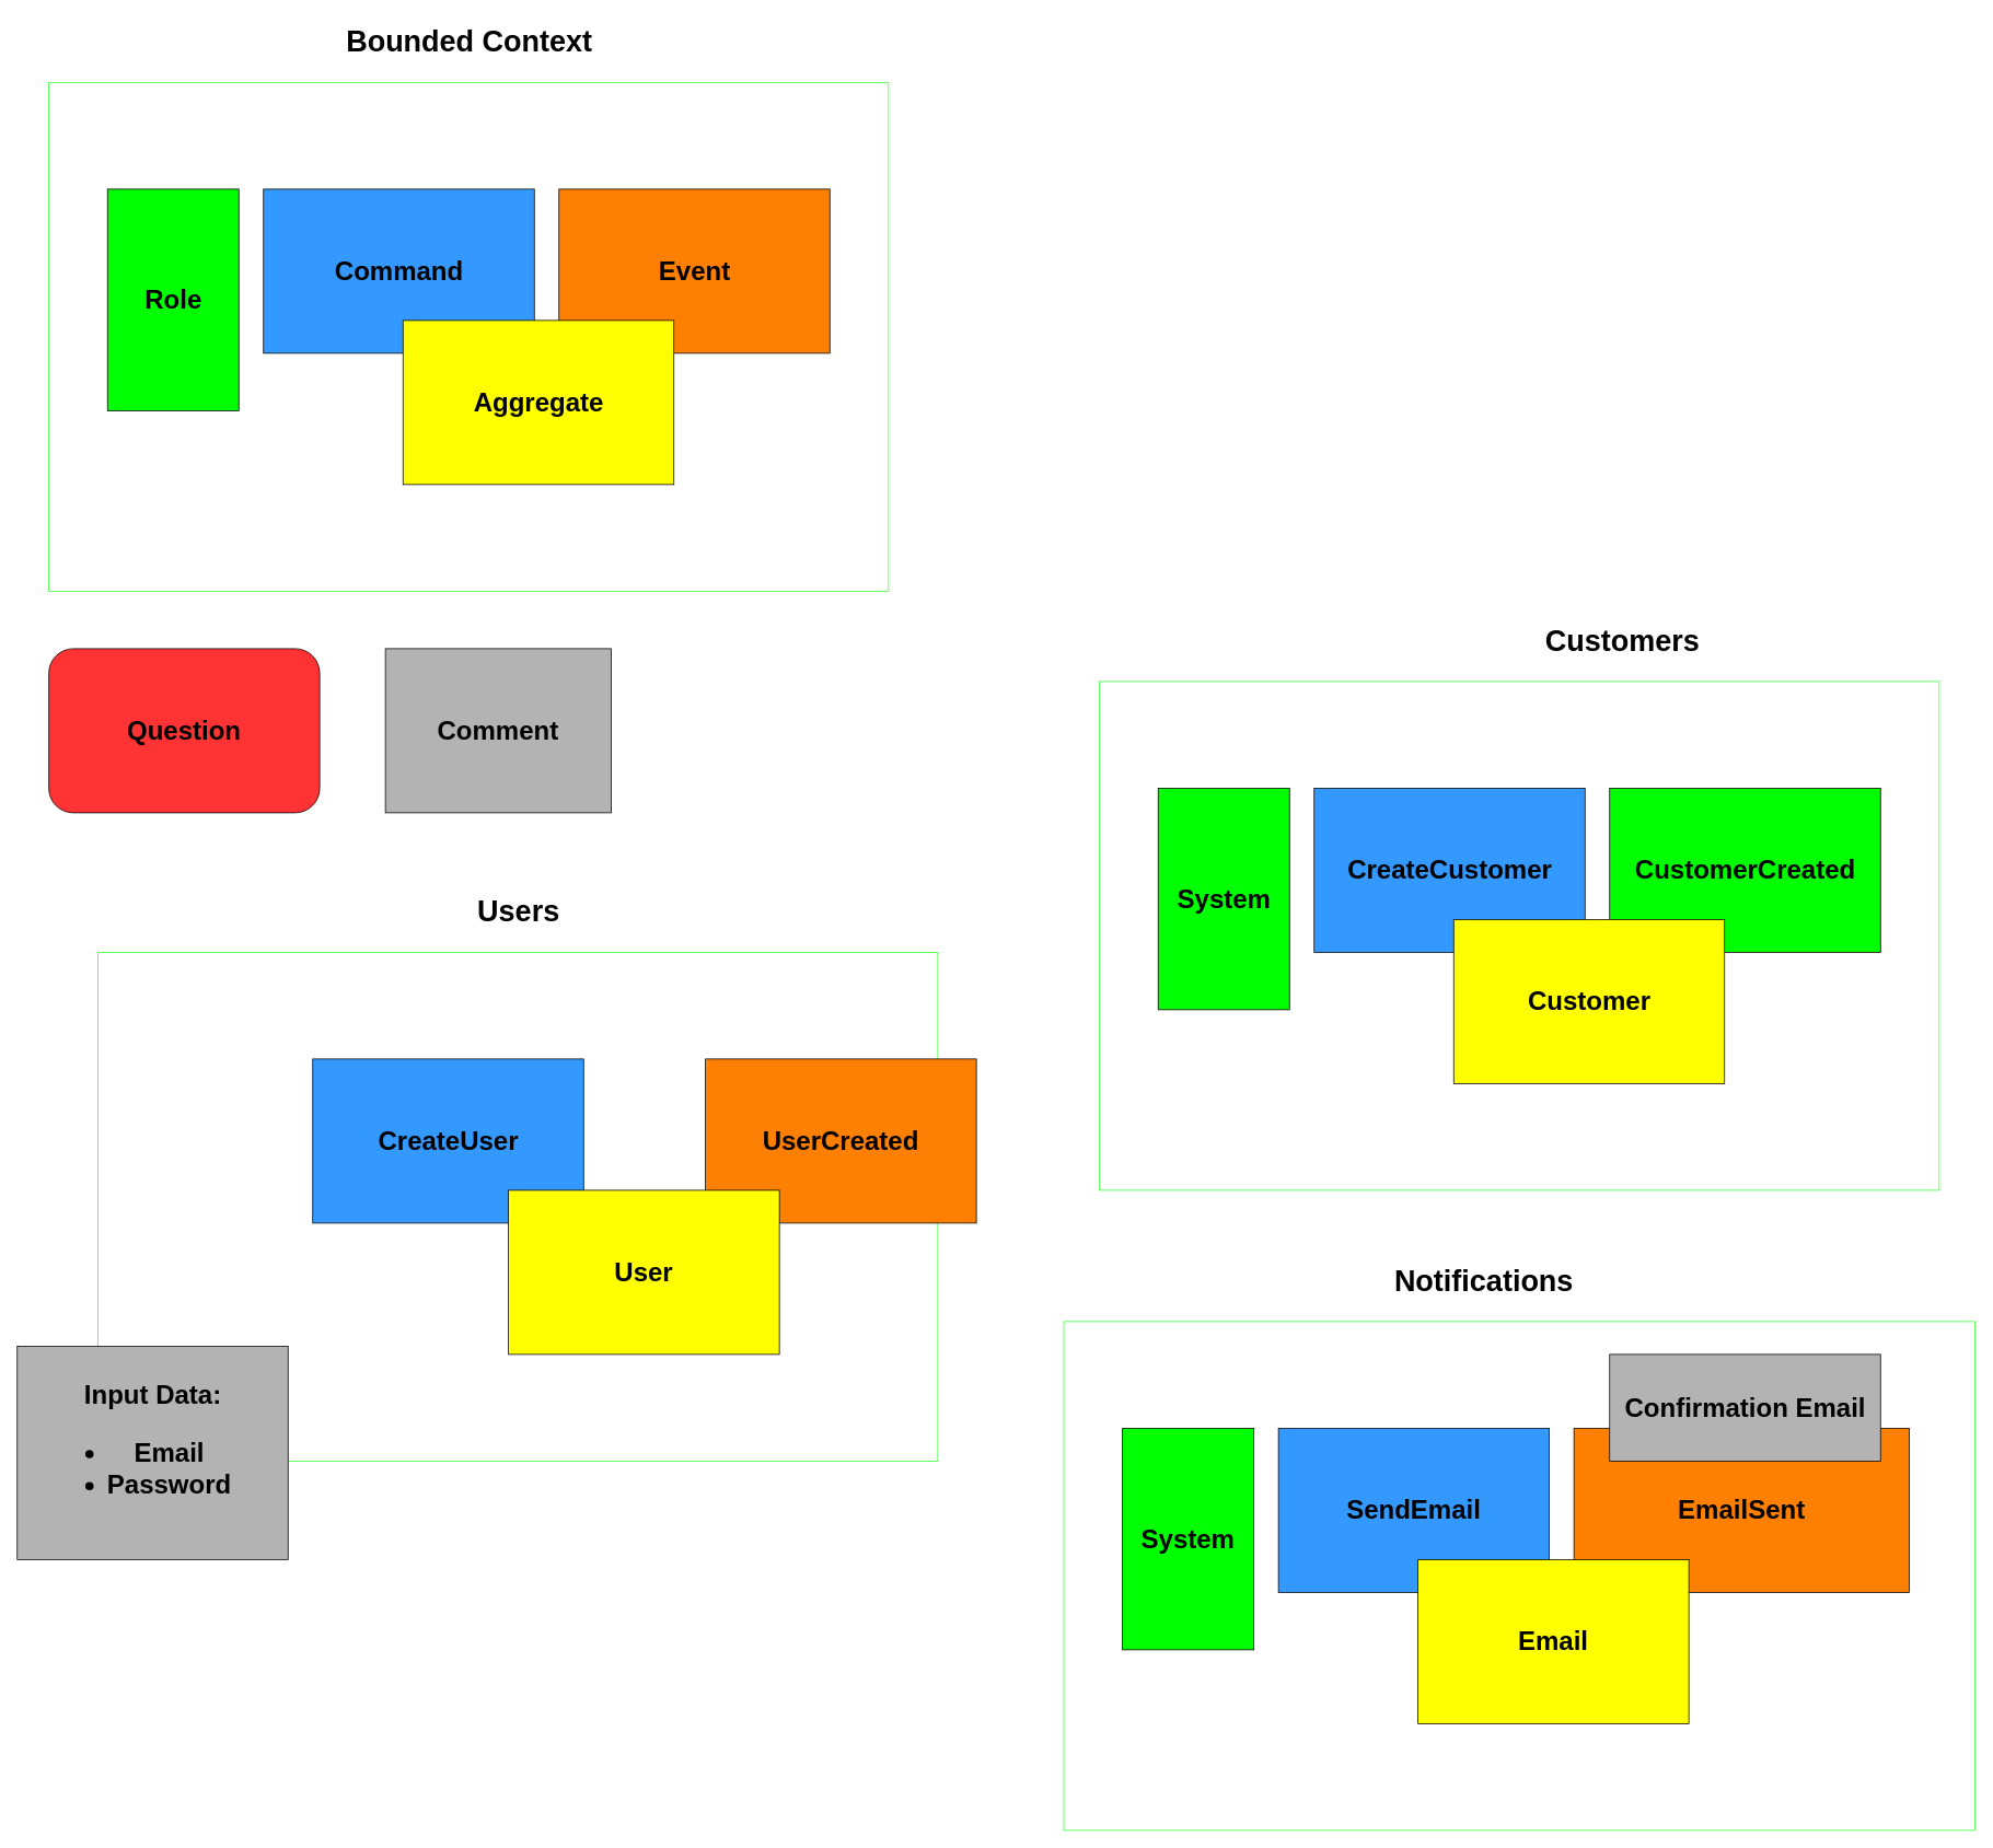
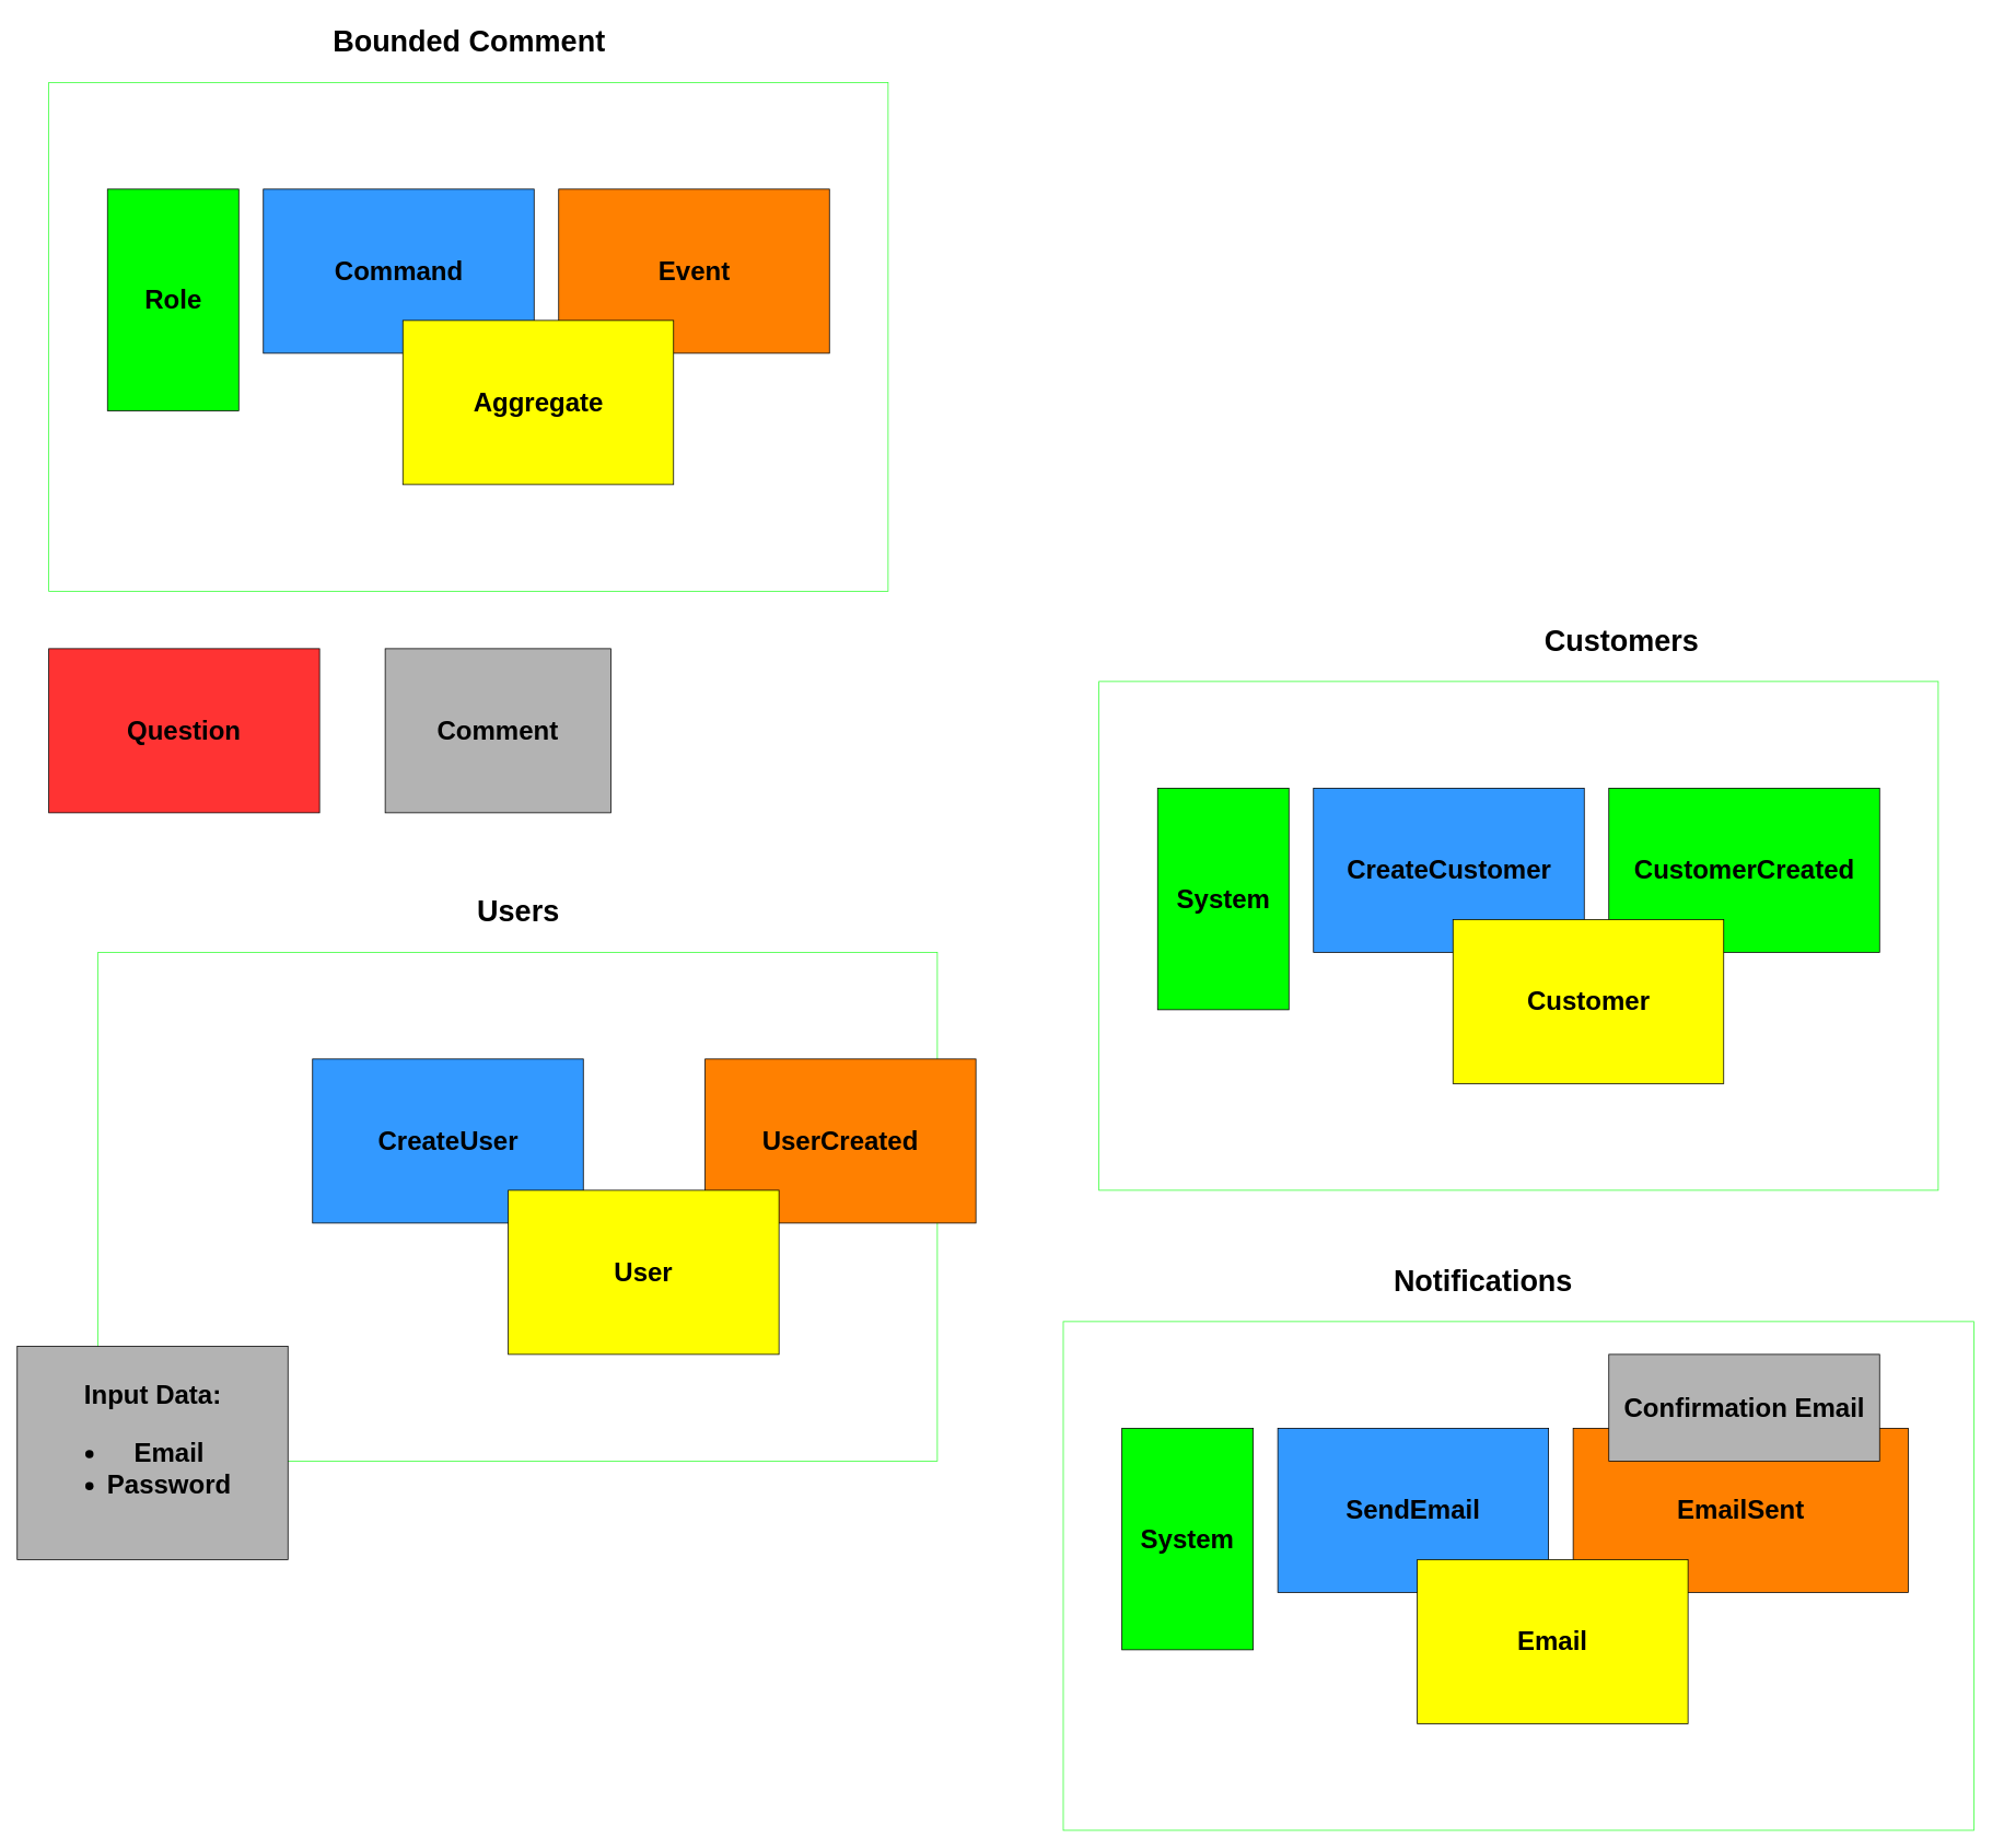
- <mxCell id="3" value="&lt;font style=&quot;font-size: 36px;&quot;&gt;&lt;b style=&quot;&quot;&gt;Bounded Context&lt;/b&gt;&lt;/font&gt;" style="text;html=1;align=center;verticalAlign=middle;resizable=0;points=[];autosize=1;strokeColor=none;fillColor=none;container=0;" parent="1" vertex="1"><mxGeometry x="410.5" y="20" width="320" height="60" as="geometry" /></mxCell>
+ <mxCell id="3" value="&lt;font style=&quot;font-size: 36px;&quot;&gt;&lt;b style=&quot;&quot;&gt;Bounded Comment&lt;/b&gt;&lt;/font&gt;" style="text;html=1;align=center;verticalAlign=middle;resizable=0;points=[];autosize=1;strokeColor=none;fillColor=none;container=0;" parent="1" vertex="1"><mxGeometry x="410.5" y="20" width="320" height="60" as="geometry" /></mxCell>
- <mxCell id="8" value="&lt;font style=&quot;font-size: 32px;&quot; color=&quot;#000000&quot;&gt;&lt;b style=&quot;&quot;&gt;Question&lt;/b&gt;&lt;/font&gt;" style="whiteSpace=wrap;html=1;fillColor=#FF3333;container=0;rounded=1;" parent="1" vertex="1"><mxGeometry x="59" y="790" width="330" height="200" as="geometry" /></mxCell>
+ <mxCell id="8" value="&lt;font style=&quot;font-size: 32px;&quot; color=&quot;#000000&quot;&gt;&lt;b style=&quot;&quot;&gt;Question&lt;/b&gt;&lt;/font&gt;" style="whiteSpace=wrap;html=1;fillColor=#FF3333;container=0;" parent="1" vertex="1"><mxGeometry x="59" y="790" width="330" height="200" as="geometry" /></mxCell>
